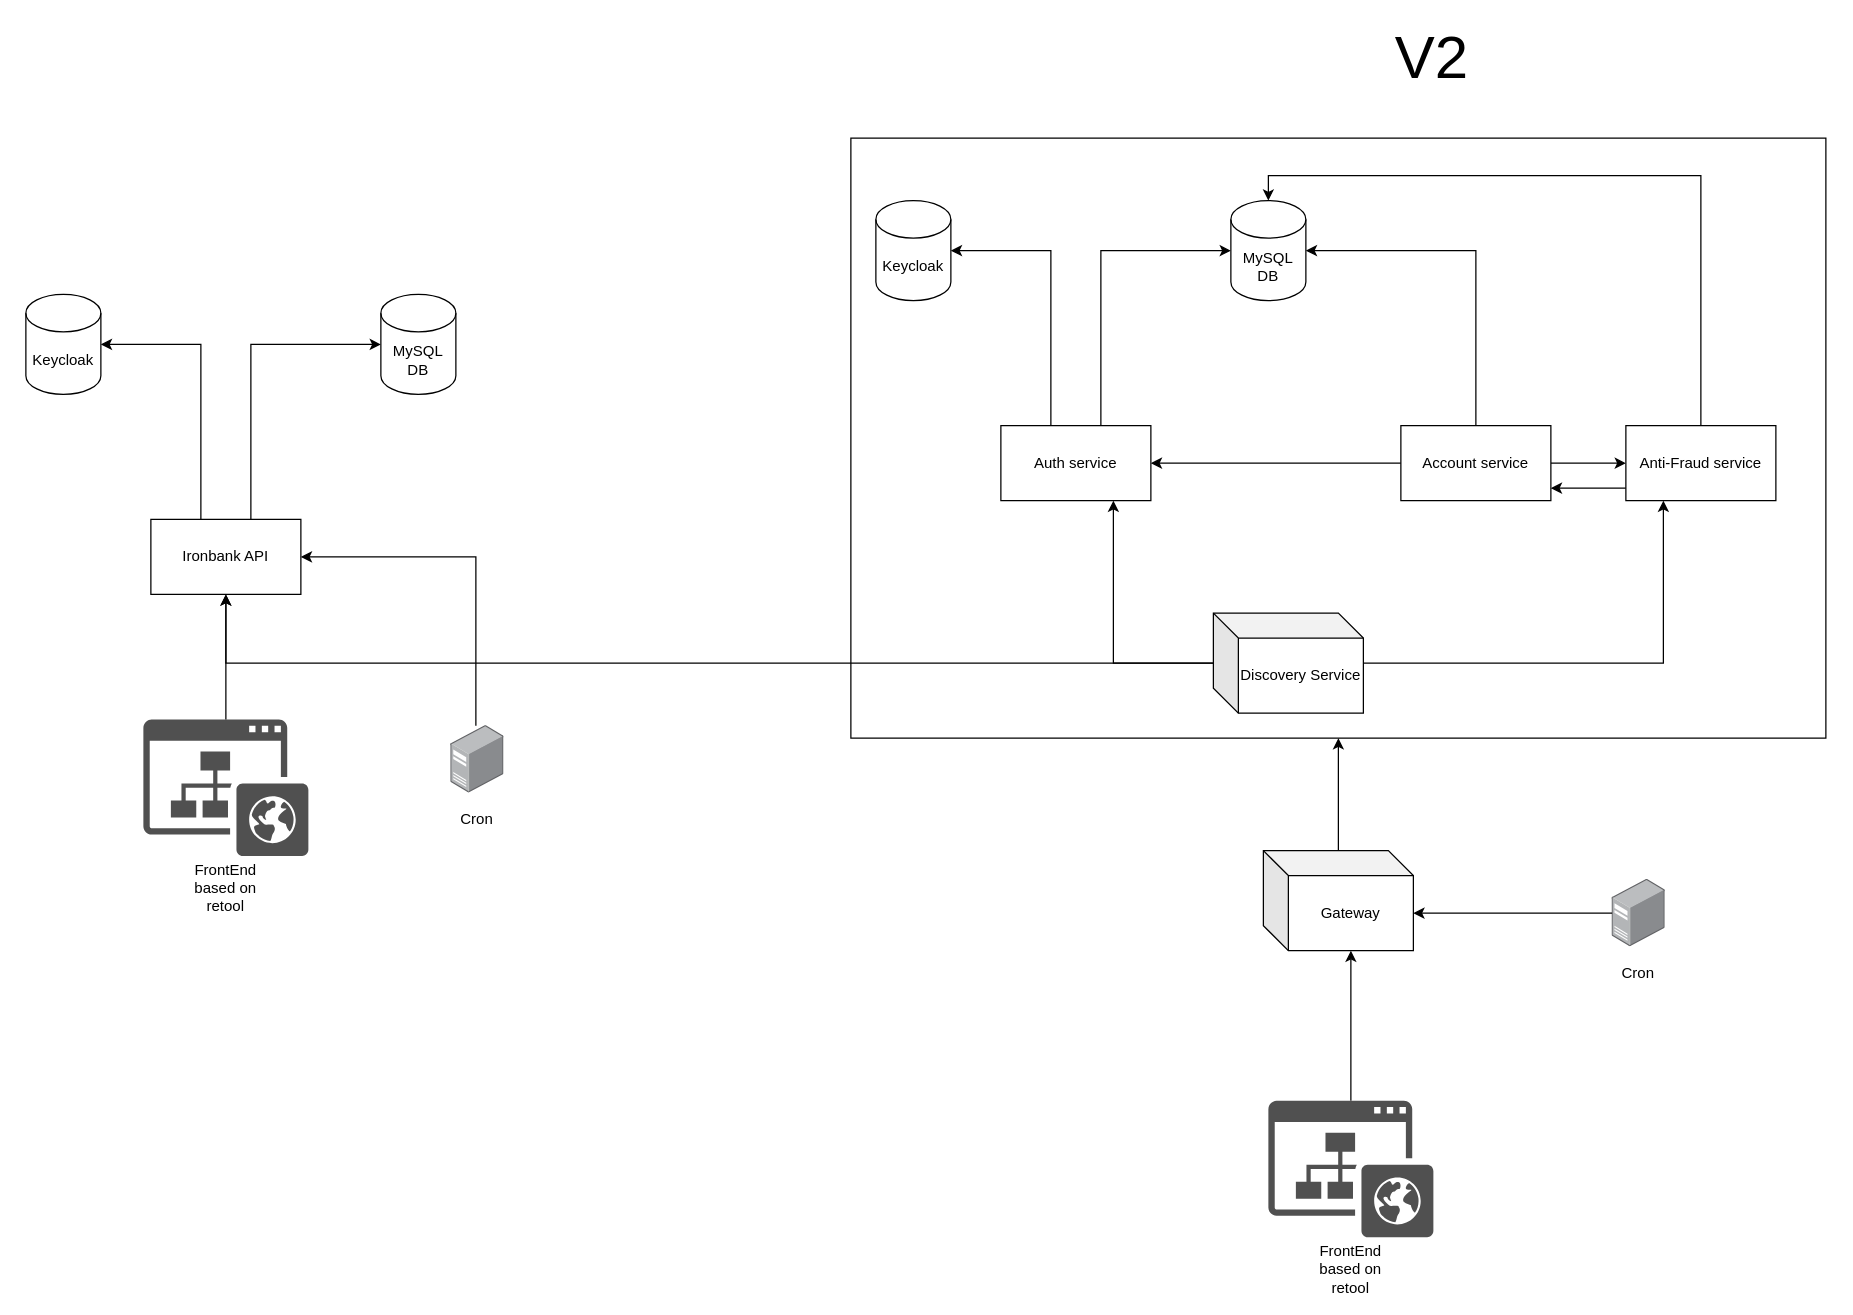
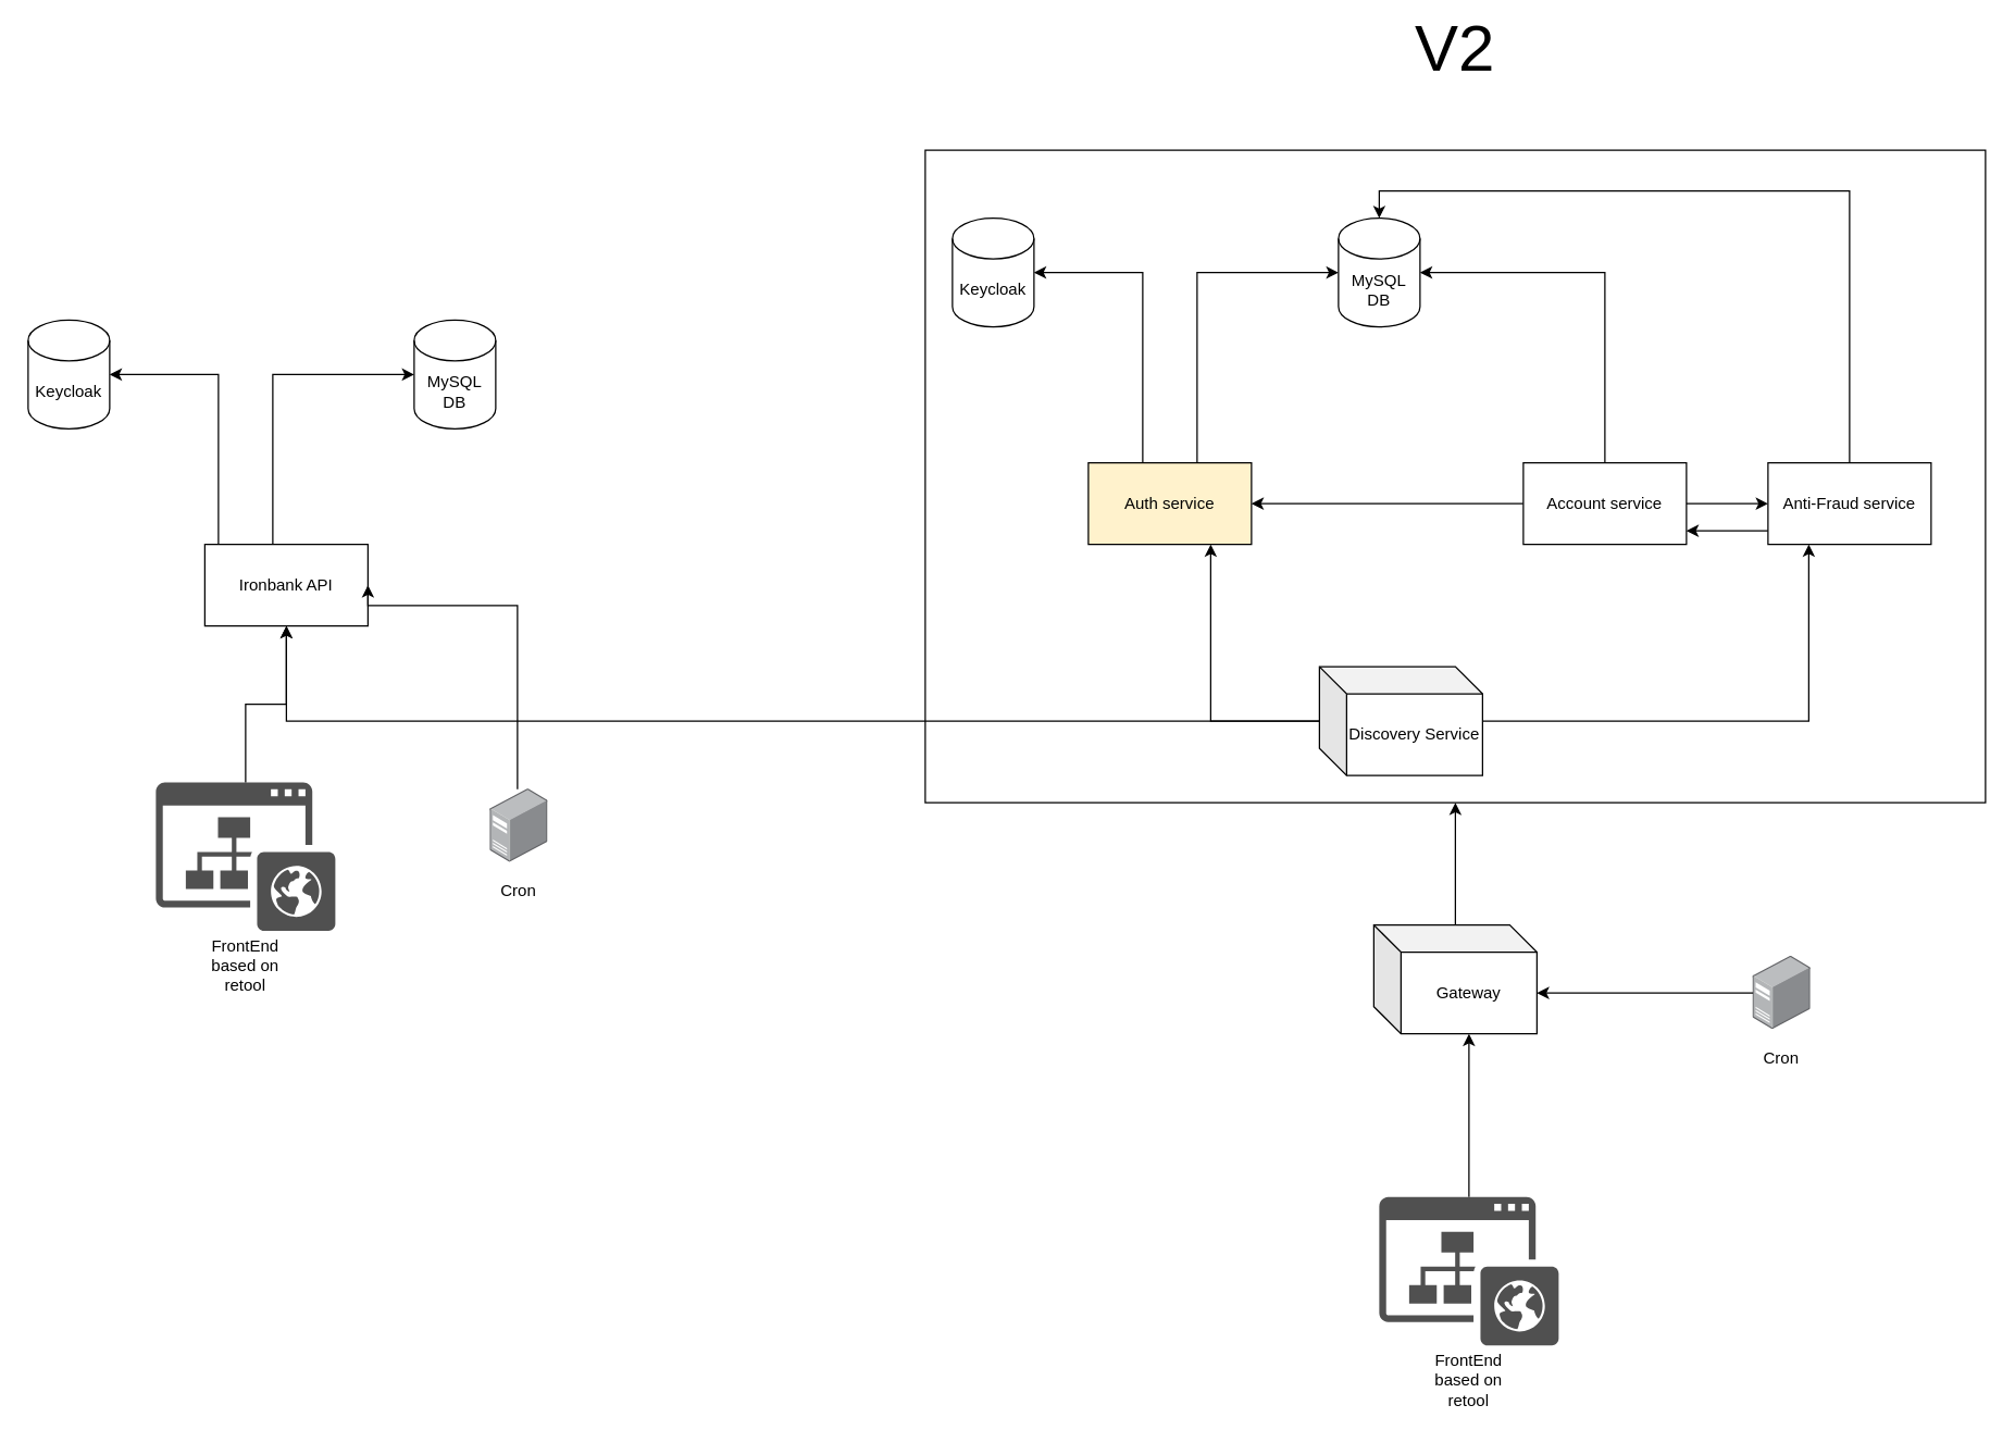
- <mxCell id="42" value="&lt;font style=&quot;font-size: 48px;&quot;&gt;V2&lt;/font&gt;" style="text;html=1;strokeColor=none;fillColor=none;align=center;verticalAlign=middle;whiteSpace=wrap;rounded=0;" vertex="1" parent="1"><mxGeometry x="1115" y="30" width="60" height="30" as="geometry" /></mxCell>
+ <mxCell id="42" value="&lt;font style=&quot;font-size: 48px;&quot;&gt;V2&lt;/font&gt;" style="text;html=1;strokeColor=none;fillColor=none;align=center;verticalAlign=middle;whiteSpace=wrap;rounded=0;" vertex="1" parent="1"><mxGeometry x="1040" y="20" width="60" height="30" as="geometry" /></mxCell>
- <mxCell id="5" value="Auth service" style="rounded=0;whiteSpace=wrap;html=1;" vertex="1" parent="1"><mxGeometry x="800" y="340" width="120" height="60" as="geometry" /></mxCell>
+ <mxCell id="5" value="Auth service" style="rounded=0;whiteSpace=wrap;html=1;fillColor=#fff2cc;" vertex="1" parent="1"><mxGeometry x="800" y="340" width="120" height="60" as="geometry" /></mxCell>
- <mxCell id="24" value="Ironbank API" style="rounded=0;whiteSpace=wrap;html=1;" vertex="1" parent="1"><mxGeometry x="120" y="415" width="120" height="60" as="geometry" /></mxCell>
+ <mxCell id="24" value="Ironbank API" style="rounded=0;whiteSpace=wrap;html=1;" vertex="1" parent="1"><mxGeometry x="150" y="400" width="120" height="60" as="geometry" /></mxCell>
